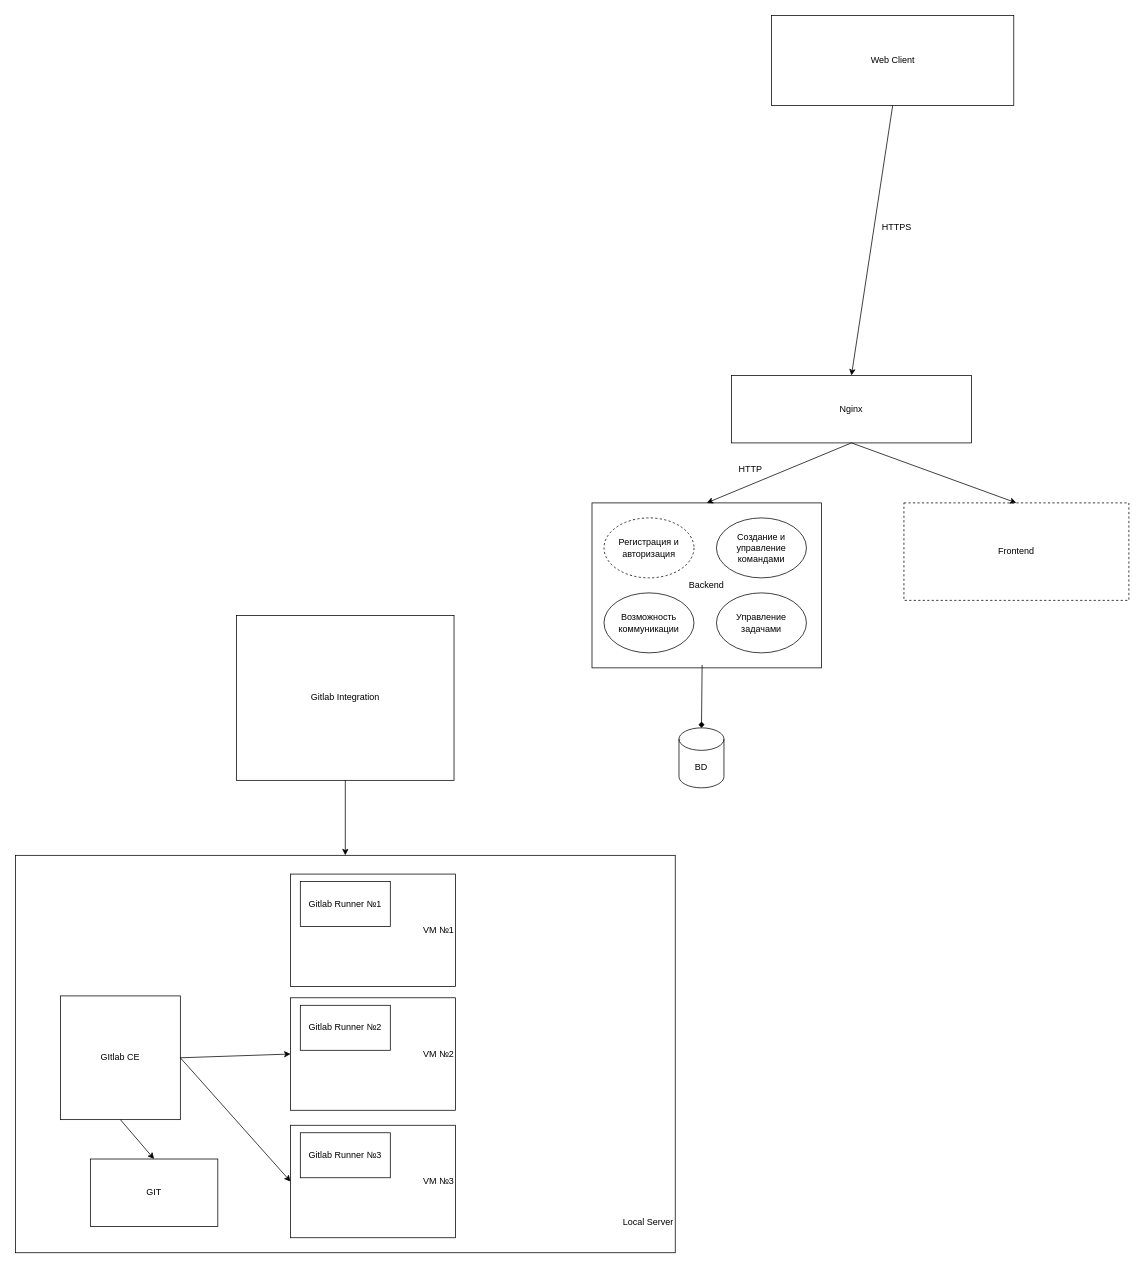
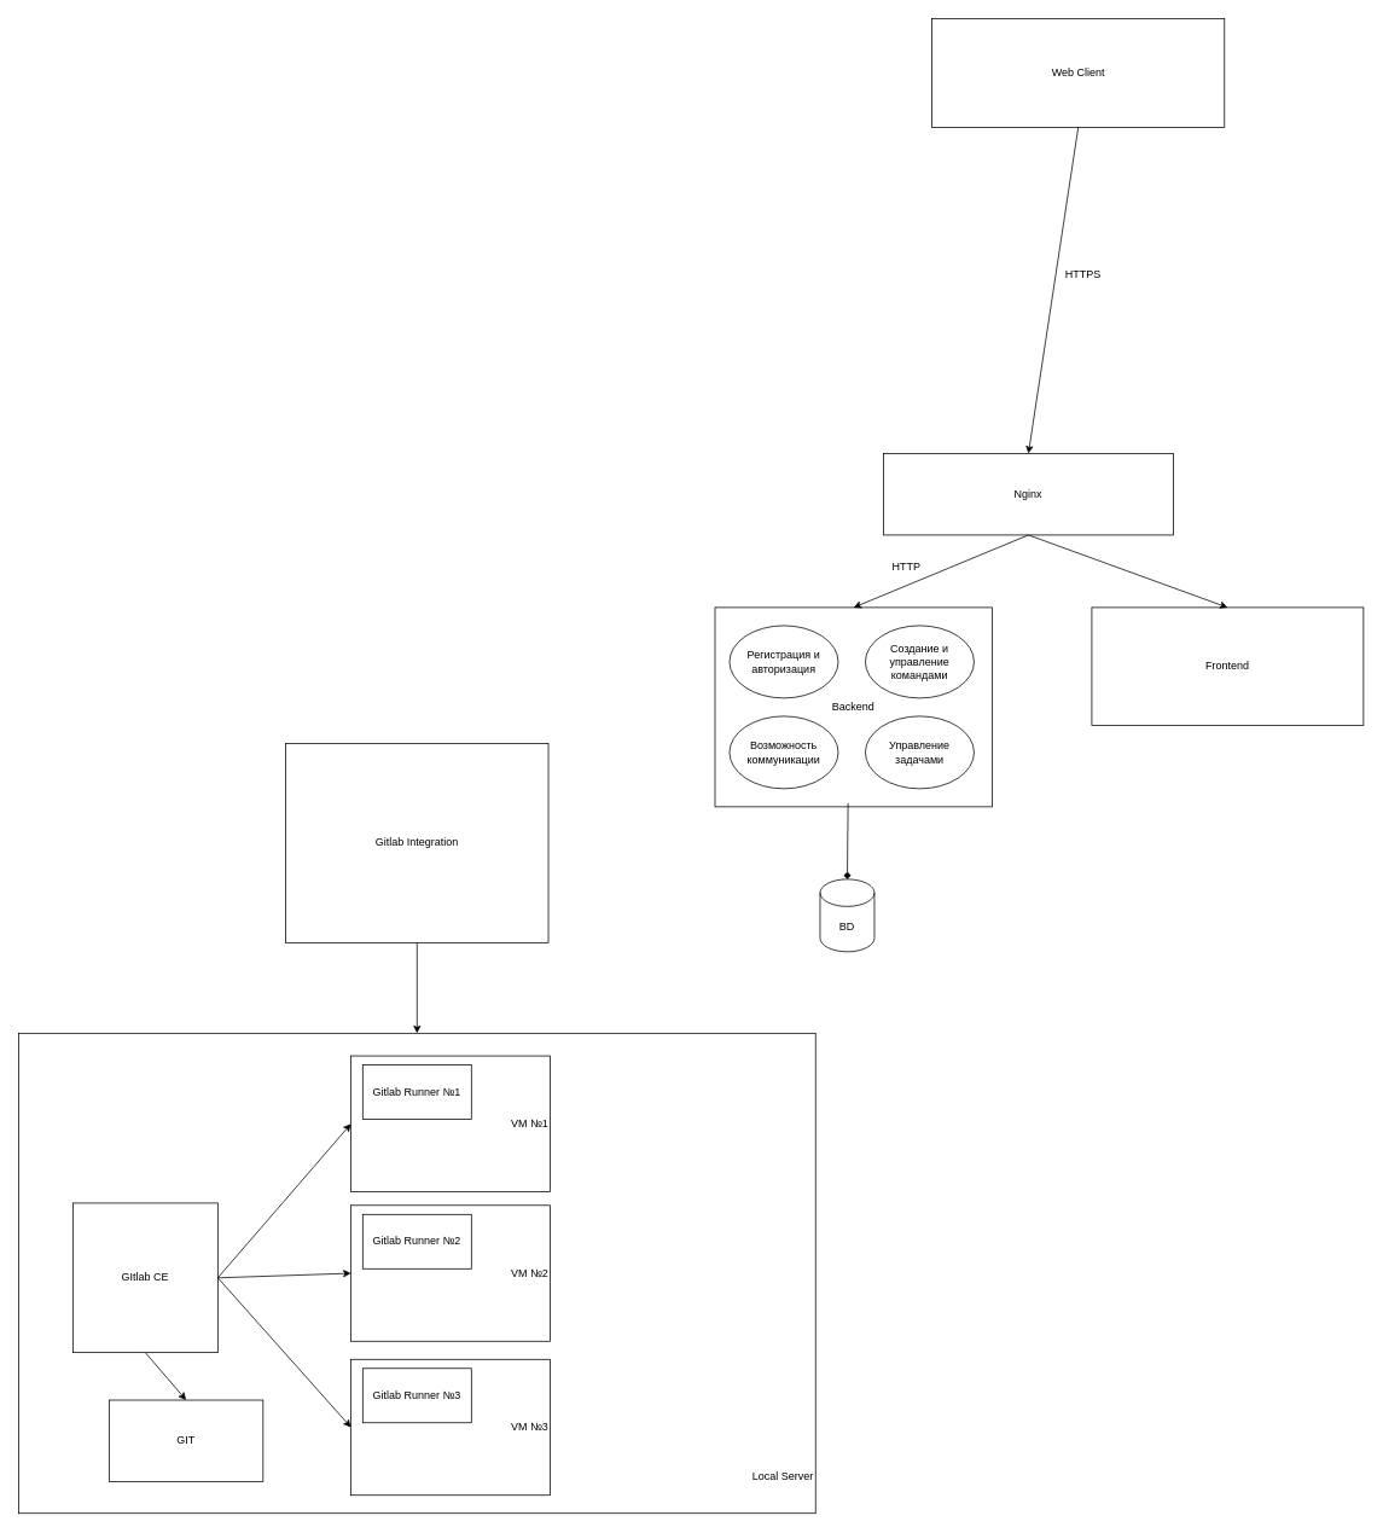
- <mxCell id="3" value="Регистрация и авторизация" style="ellipse;whiteSpace=wrap;html=1;dashed=1;" vertex="1" parent="1"><mxGeometry x="805" y="690" width="120" height="80" as="geometry" /></mxCell>
+ <mxCell id="3" value="Регистрация и авторизация" style="ellipse;whiteSpace=wrap;html=1;" vertex="1" parent="1"><mxGeometry x="805" y="690" width="120" height="80" as="geometry" /></mxCell>
- <mxCell id="11" value="Frontend" style="rounded=0;whiteSpace=wrap;html=1;dashed=1;" vertex="1" parent="1"><mxGeometry x="1205" y="670" width="300" height="130" as="geometry" /></mxCell>
+ <mxCell id="11" value="Frontend" style="rounded=0;whiteSpace=wrap;html=1;" vertex="1" parent="1"><mxGeometry x="1205" y="670" width="300" height="130" as="geometry" /></mxCell>
+ <mxCell id="24" value="" style="endArrow=classic;html=1;rounded=0;entryX=0;entryY=0.5;entryDx=0;entryDy=0;exitX=1;exitY=0.5;exitDx=0;exitDy=0;" edge="1" parent="1" source="17" target="18"><mxGeometry width="50" height="50" relative="1" as="geometry"><mxPoint x="715" y="1340" as="sourcePoint" /><mxPoint x="765" y="1290" as="targetPoint" /></mxGeometry></mxCell>
